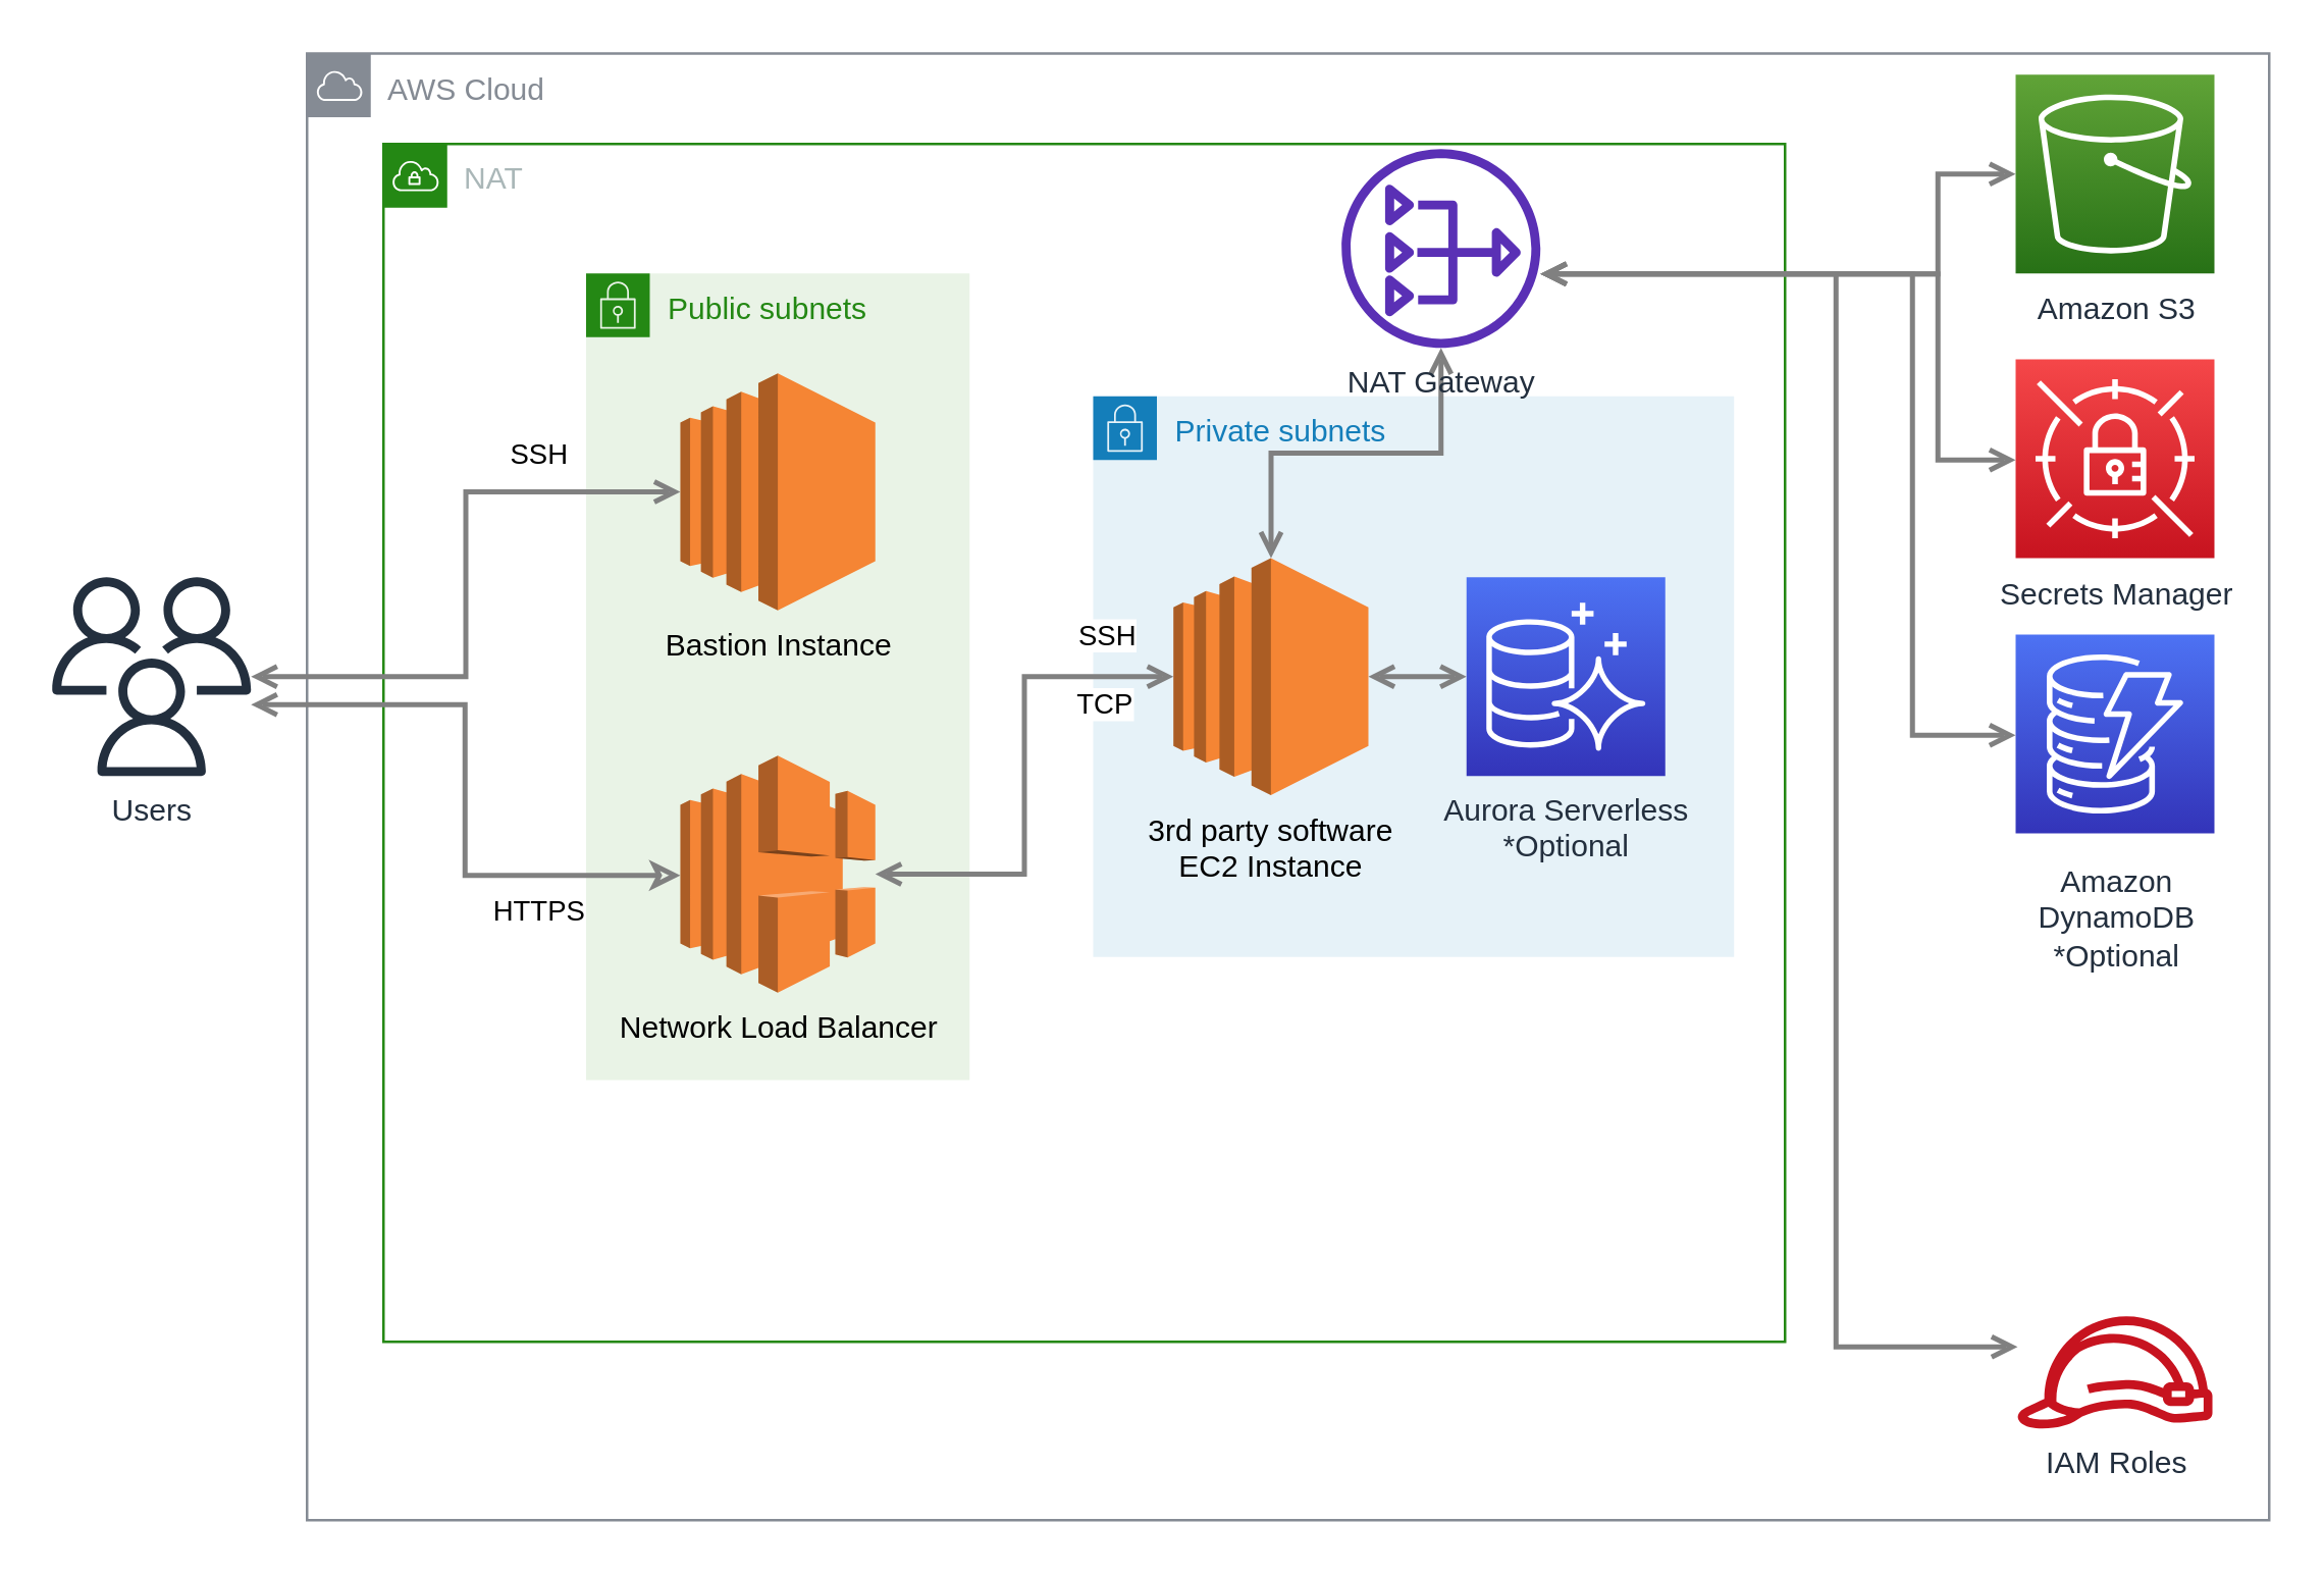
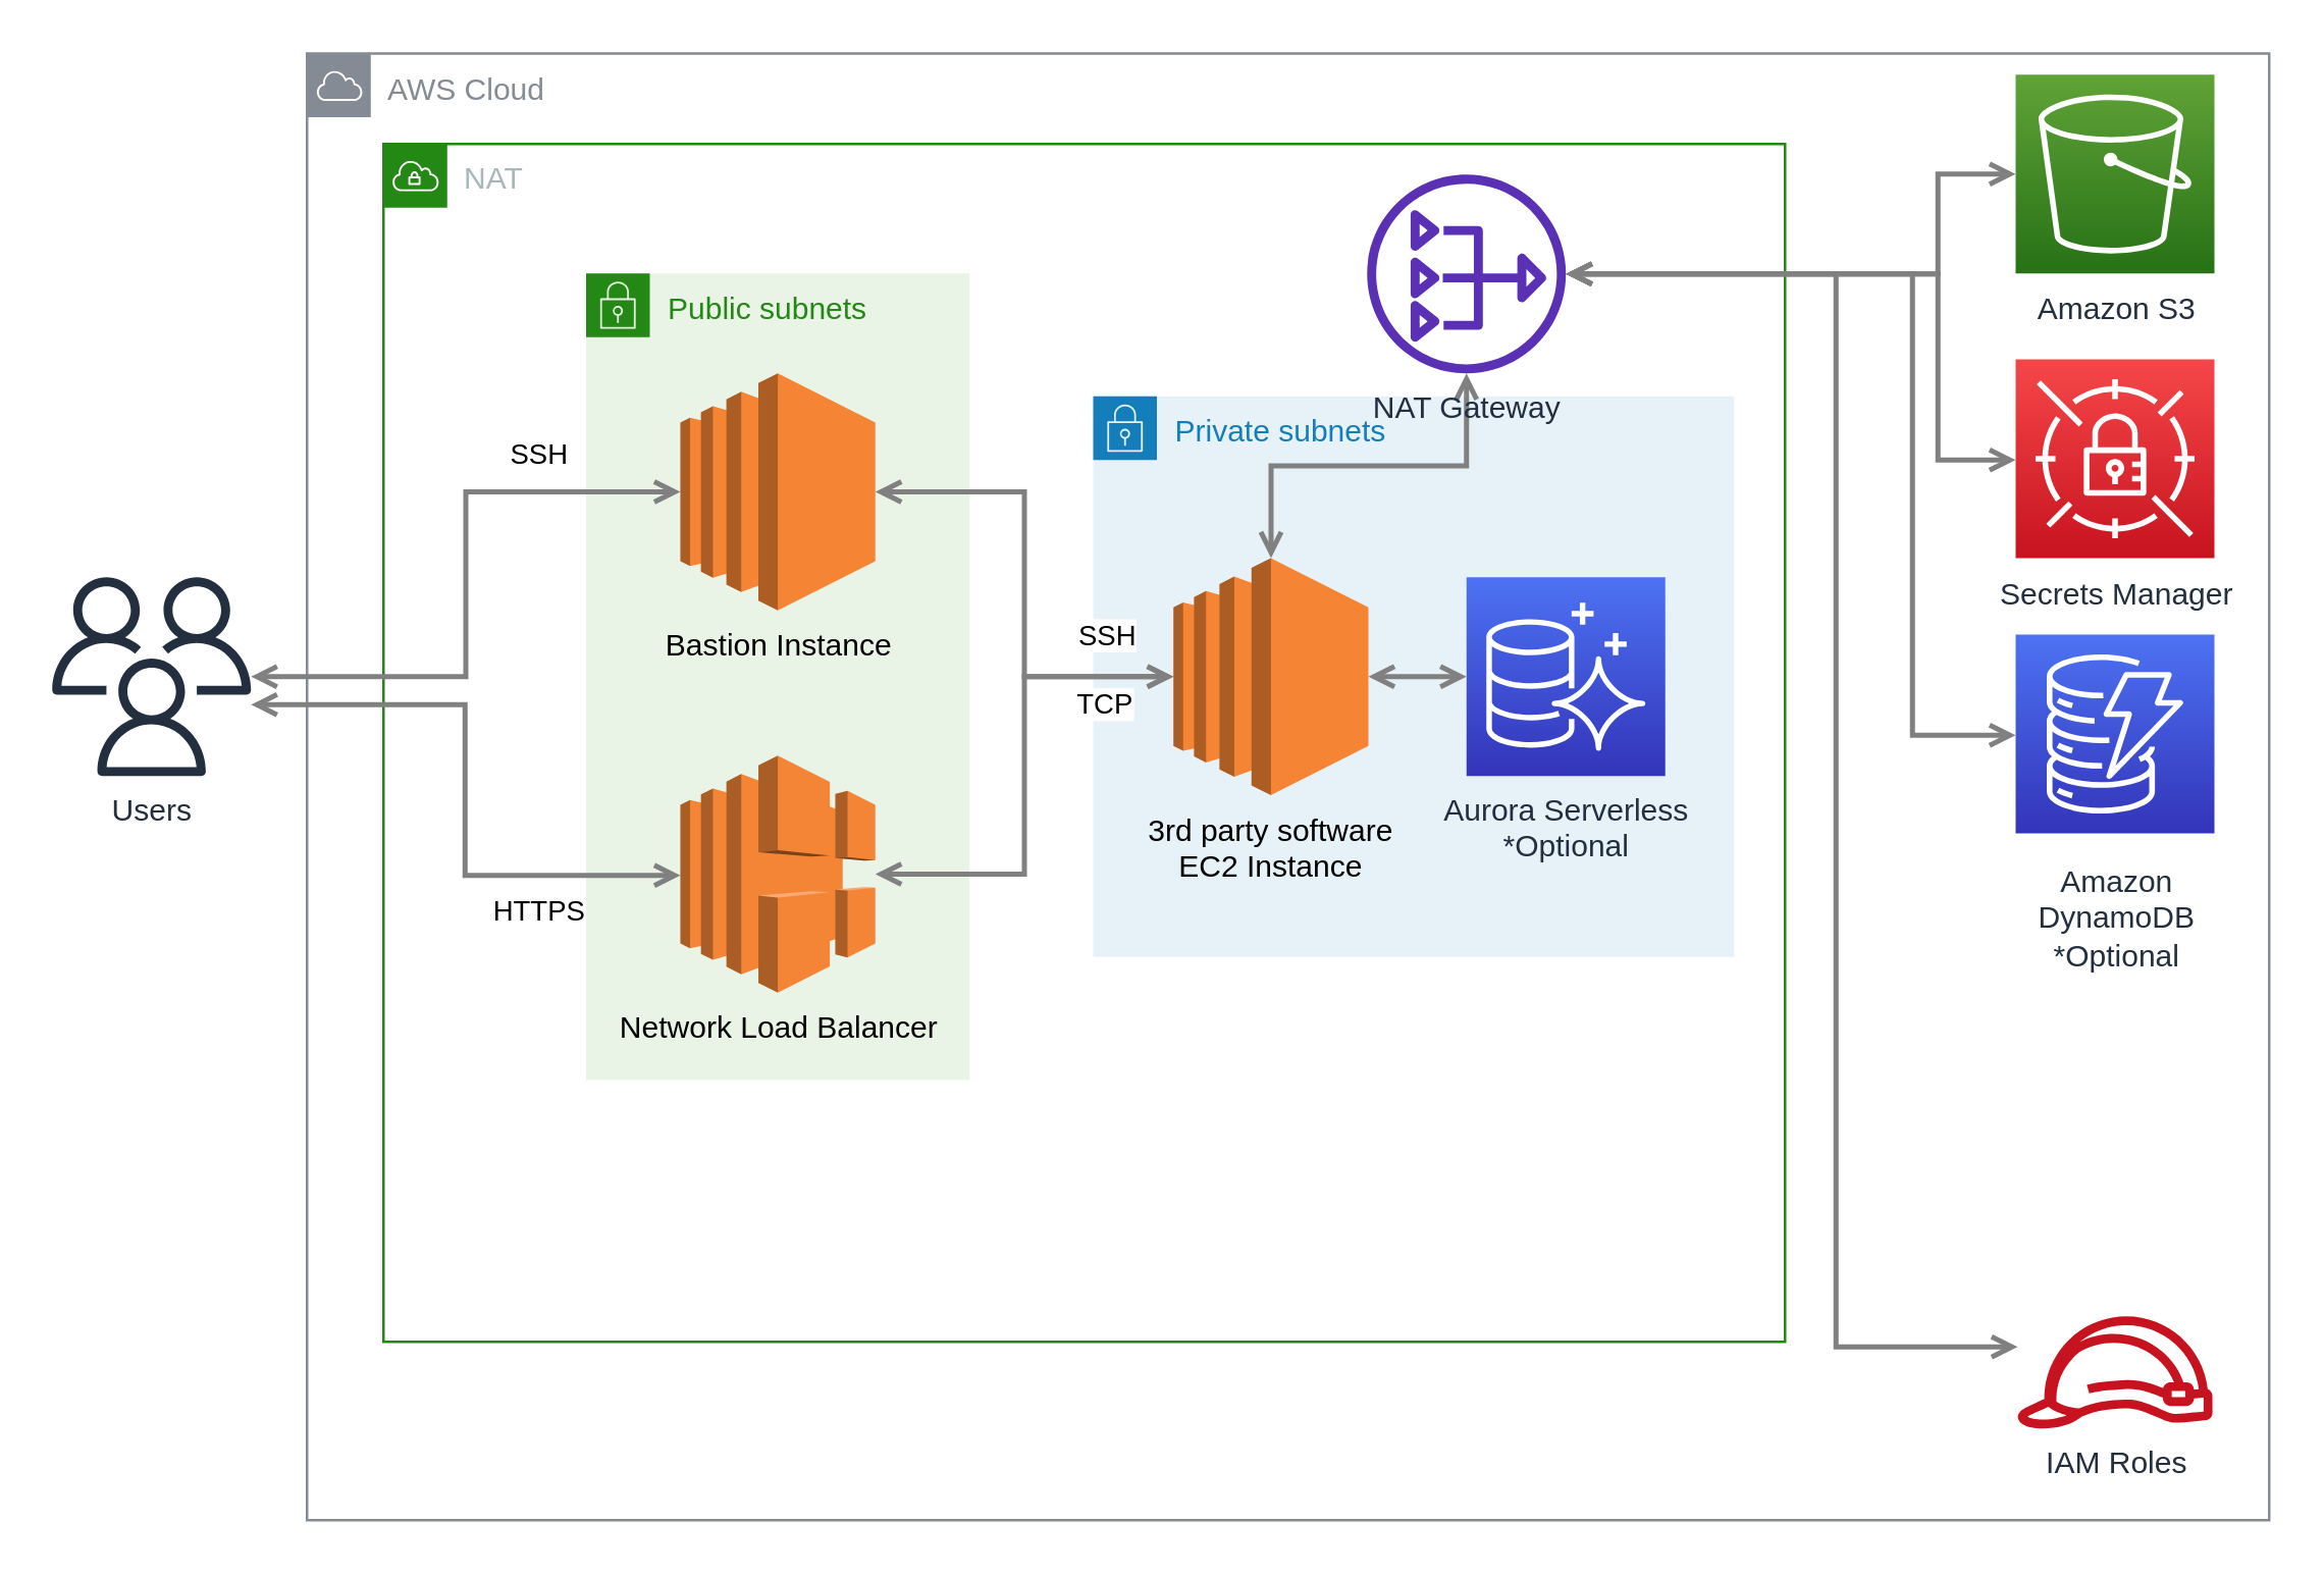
- <mxCell id="28" value="NAT Gateway" style="outlineConnect=0;fontColor=#232F3E;gradientColor=none;fillColor=#5A30B5;strokeColor=none;dashed=0;verticalLabelPosition=bottom;verticalAlign=top;align=center;html=1;fontSize=12;fontStyle=0;aspect=fixed;pointerEvents=1;shape=mxgraph.aws4.nat_gateway;" vertex="1" parent="1"><mxGeometry x="526" y="58" width="78" height="78" as="geometry" /></mxCell>
+ <mxCell id="28" value="NAT Gateway" style="outlineConnect=0;fontColor=#232F3E;gradientColor=none;fillColor=#5A30B5;strokeColor=none;dashed=0;verticalLabelPosition=bottom;verticalAlign=top;align=center;html=1;fontSize=12;fontStyle=0;aspect=fixed;pointerEvents=1;shape=mxgraph.aws4.nat_gateway;" vertex="1" parent="1"><mxGeometry x="536" y="68" width="78" height="78" as="geometry" /></mxCell>
+ <mxCell id="17" style="edgeStyle=orthogonalEdgeStyle;rounded=0;orthogonalLoop=1;jettySize=auto;html=1;startArrow=open;startFill=0;endArrow=open;endFill=0;strokeWidth=2;strokeColor=#808080;" edge="1" parent="1" source="18" target="21"><mxGeometry relative="1" as="geometry" /></mxCell>
- <mxCell id="10" style="edgeStyle=orthogonalEdgeStyle;rounded=0;orthogonalLoop=1;jettySize=auto;html=1;startArrow=open;startFill=0;endArrow=classic;endFill=0;strokeWidth=2;strokeColor=#808080;" edge="1" parent="1" source="14" target="16"><mxGeometry relative="1" as="geometry"><Array as="points"><mxPoint x="182" y="276" /><mxPoint x="182" y="343" /></Array></mxGeometry></mxCell>
+ <mxCell id="10" style="edgeStyle=orthogonalEdgeStyle;rounded=0;orthogonalLoop=1;jettySize=auto;html=1;startArrow=open;startFill=0;endArrow=open;endFill=0;strokeWidth=2;strokeColor=#808080;" edge="1" parent="1" source="14" target="16"><mxGeometry relative="1" as="geometry"><Array as="points"><mxPoint x="182" y="276" /><mxPoint x="182" y="343" /></Array></mxGeometry></mxCell>
